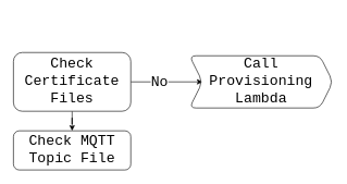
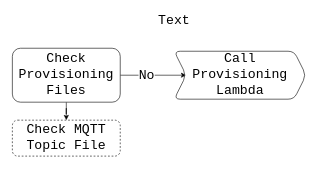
+ <mxCell id="7" value="Text" style="text;html=1;strokeColor=none;fillColor=none;align=center;verticalAlign=middle;whiteSpace=wrap;rounded=0;fontSize=22;fontFamily=Courier New;" vertex="1" parent="1"><mxGeometry x="260" y="20" width="60" height="30" as="geometry" /></mxCell>
- <mxCell id="5" value="Check&lt;br&gt;Certificate Files" style="rounded=1;whiteSpace=wrap;html=1;labelBorderColor=none;fontFamily=Courier New;fontSize=22;" vertex="1" parent="1"><mxGeometry x="20" y="80" width="180" height="90" as="geometry" /></mxCell>
+ <mxCell id="5" value="Check&lt;br&gt;Provisioning Files" style="rounded=1;whiteSpace=wrap;html=1;labelBorderColor=none;fontFamily=Courier New;fontSize=22;" vertex="1" parent="1"><mxGeometry x="20" y="80" width="180" height="90" as="geometry" /></mxCell>
- <mxCell id="8" value="Check MQTT Topic File" style="rounded=1;whiteSpace=wrap;html=1;labelBorderColor=none;fontFamily=Courier New;fontSize=22;" vertex="1" parent="1"><mxGeometry x="20" y="200" width="180" height="60" as="geometry" /></mxCell>
+ <mxCell id="8" value="Check MQTT Topic File" style="rounded=1;whiteSpace=wrap;html=1;labelBorderColor=none;fontFamily=Courier New;fontSize=22;dashed=1;" vertex="1" parent="1"><mxGeometry x="20" y="200" width="180" height="60" as="geometry" /></mxCell>
